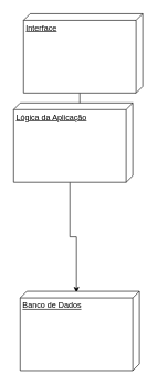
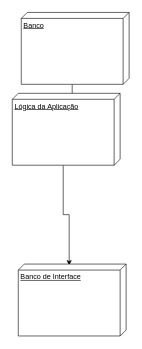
- <mxCell id="3" value="Interface" style="verticalAlign=top;align=left;spacingTop=8;spacingLeft=2;spacingRight=12;shape=cube;size=10;direction=south;fontStyle=4;html=1;" vertex="1" parent="1"><mxGeometry x="35" y="20" width="180" height="120" as="geometry" /></mxCell>
+ <mxCell id="3" value="Banco" style="verticalAlign=top;align=left;spacingTop=8;spacingLeft=2;spacingRight=12;shape=cube;size=10;direction=south;fontStyle=4;html=1;" vertex="1" parent="1"><mxGeometry x="35" y="20" width="180" height="120" as="geometry" /></mxCell>
- <mxCell id="6" value="Banco de Dados" style="verticalAlign=top;align=left;spacingTop=8;spacingLeft=2;spacingRight=12;shape=cube;size=10;direction=south;fontStyle=4;html=1;" vertex="1" parent="1"><mxGeometry x="30" y="440" width="180" height="120" as="geometry" /></mxCell>
+ <mxCell id="6" value="Banco de Interface" style="verticalAlign=top;align=left;spacingTop=8;spacingLeft=2;spacingRight=12;shape=cube;size=10;direction=south;fontStyle=4;html=1;" vertex="1" parent="1"><mxGeometry x="30" y="440" width="180" height="120" as="geometry" /></mxCell>
